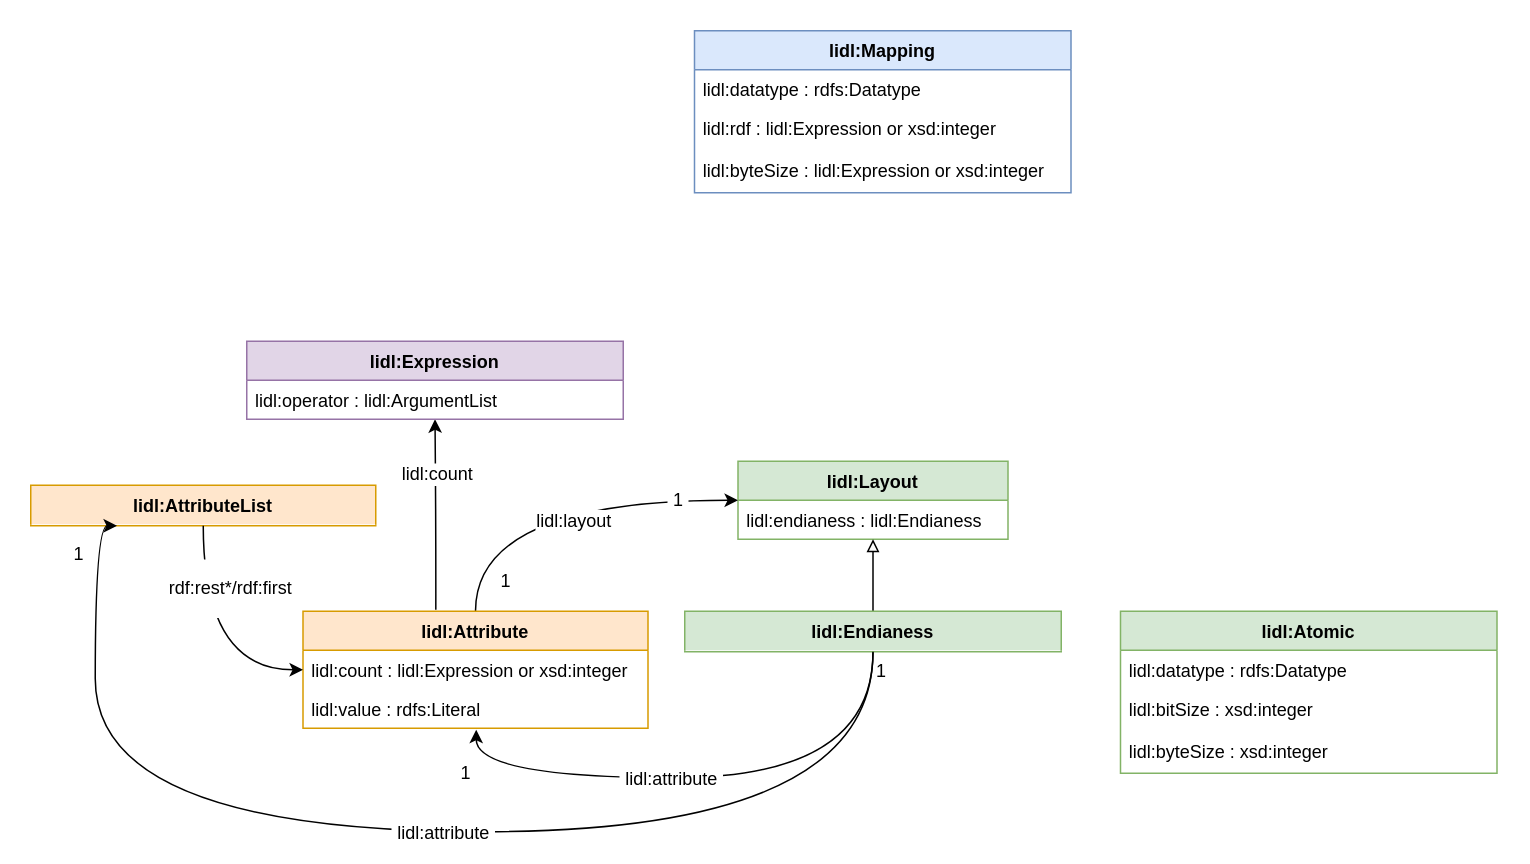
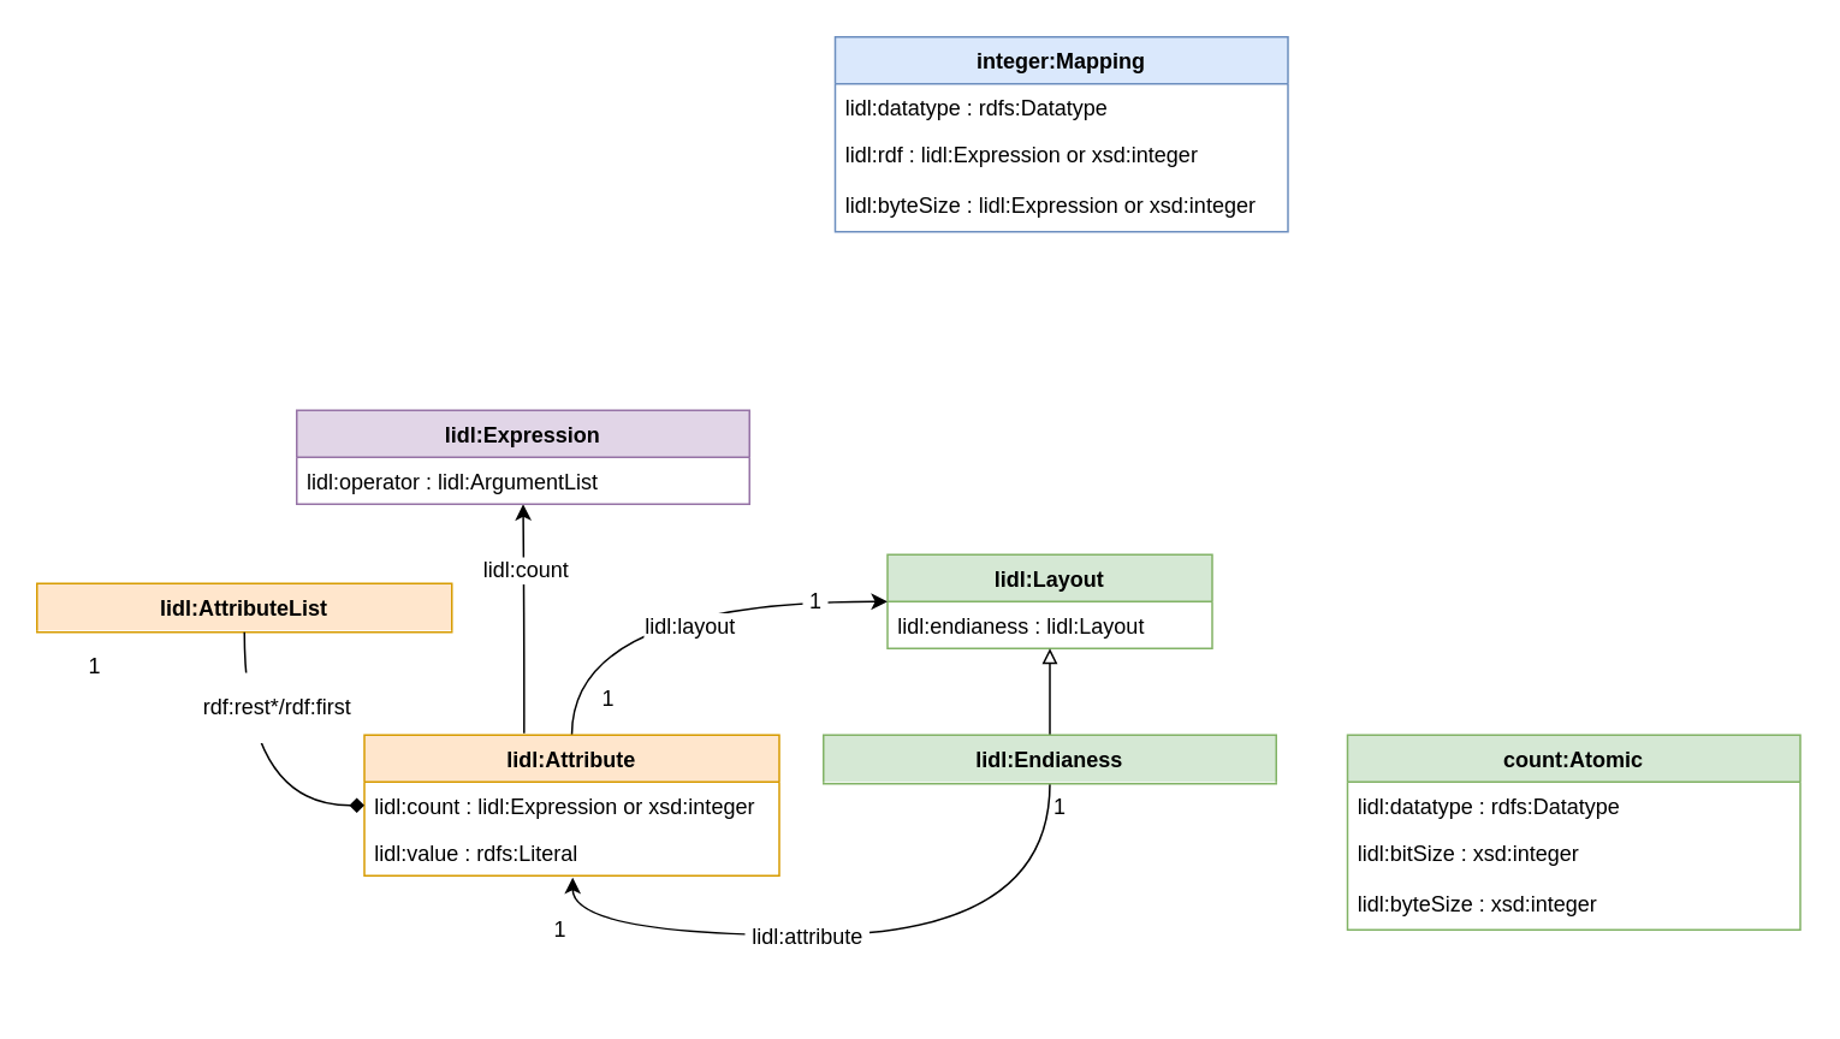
- <mxCell id="23" value="lidl:Mapping" style="swimlane;fontStyle=1;childLayout=stackLayout;horizontal=1;startSize=26;fillColor=#dae8fc;horizontalStack=0;resizeParent=1;resizeParentMax=0;resizeLast=0;collapsible=0;marginBottom=0;rounded=0;shadow=0;comic=0;glass=0;strokeColor=#6c8ebf;" parent="1" vertex="1"><mxGeometry x="462.5" y="20" width="251" height="108" as="geometry"><mxRectangle x="150" y="350" width="90" height="26" as="alternateBounds" /></mxGeometry></mxCell>
+ <mxCell id="23" value="integer:Mapping" style="swimlane;fontStyle=1;childLayout=stackLayout;horizontal=1;startSize=26;fillColor=#dae8fc;horizontalStack=0;resizeParent=1;resizeParentMax=0;resizeLast=0;collapsible=0;marginBottom=0;rounded=0;shadow=0;comic=0;glass=0;strokeColor=#6c8ebf;" parent="1" vertex="1"><mxGeometry x="462.5" y="20" width="251" height="108" as="geometry"><mxRectangle x="150" y="350" width="90" height="26" as="alternateBounds" /></mxGeometry></mxCell>
- <mxCell id="3" value="lidl:endianess : lidl:Endianess" style="text;strokeColor=none;fillColor=none;align=left;verticalAlign=top;spacingLeft=4;spacingRight=4;overflow=hidden;rotatable=0;points=[[0,0.5],[1,0.5]];portConstraint=eastwest;rounded=1;" parent="2" vertex="1"><mxGeometry y="26" width="180" height="26" as="geometry" /></mxCell>
+ <mxCell id="3" value="lidl:endianess : lidl:Layout" style="text;strokeColor=none;fillColor=none;align=left;verticalAlign=top;spacingLeft=4;spacingRight=4;overflow=hidden;rotatable=0;points=[[0,0.5],[1,0.5]];portConstraint=eastwest;rounded=1;" parent="2" vertex="1"><mxGeometry y="26" width="180" height="26" as="geometry" /></mxCell>
- <mxCell id="5" value="lidl:Atomic" style="swimlane;fontStyle=1;childLayout=stackLayout;horizontal=1;startSize=26;fillColor=#d5e8d4;horizontalStack=0;resizeParent=1;resizeParentMax=0;resizeLast=0;collapsible=0;marginBottom=0;rounded=0;shadow=0;comic=0;glass=0;strokeColor=#82b366;" parent="1" vertex="1"><mxGeometry x="746.5" y="407" width="251" height="108" as="geometry"><mxRectangle x="150" y="350" width="90" height="26" as="alternateBounds" /></mxGeometry></mxCell>
+ <mxCell id="5" value="count:Atomic" style="swimlane;fontStyle=1;childLayout=stackLayout;horizontal=1;startSize=26;fillColor=#d5e8d4;horizontalStack=0;resizeParent=1;resizeParentMax=0;resizeLast=0;collapsible=0;marginBottom=0;rounded=0;shadow=0;comic=0;glass=0;strokeColor=#82b366;" parent="1" vertex="1"><mxGeometry x="746.5" y="407" width="251" height="108" as="geometry"><mxRectangle x="150" y="350" width="90" height="26" as="alternateBounds" /></mxGeometry></mxCell>
- <mxCell id="29" style="edgeStyle=orthogonalEdgeStyle;curved=1;rounded=0;orthogonalLoop=1;jettySize=auto;html=1;exitX=0.5;exitY=1;exitDx=0;exitDy=0;entryX=0;entryY=0.5;entryDx=0;entryDy=0;startArrow=none;startFill=0;endArrow=classic;endFill=1;strokeWidth=1;" parent="1" source="28" target="14" edge="1"><mxGeometry relative="1" as="geometry"><mxPoint x="59" y="446" as="sourcePoint" /></mxGeometry></mxCell>
+ <mxCell id="29" style="edgeStyle=orthogonalEdgeStyle;curved=1;rounded=0;orthogonalLoop=1;jettySize=auto;html=1;exitX=0.5;exitY=1;exitDx=0;exitDy=0;entryX=0;entryY=0.5;entryDx=0;entryDy=0;startArrow=none;startFill=0;endArrow=diamond;endFill=1;strokeWidth=1;" parent="1" source="28" target="14" edge="1"><mxGeometry relative="1" as="geometry"><mxPoint x="59" y="446" as="sourcePoint" /></mxGeometry></mxCell>
- <mxCell id="31" style="edgeStyle=orthogonalEdgeStyle;curved=1;rounded=0;orthogonalLoop=1;jettySize=auto;html=1;exitX=0.5;exitY=1;exitDx=0;exitDy=0;endArrow=classic;endFill=1;entryX=0.25;entryY=1;entryDx=0;entryDy=0;" parent="1" source="27" target="28" edge="1"><mxGeometry relative="1" as="geometry"><mxPoint x="581" y="458" as="sourcePoint" /><mxPoint x="120" y="350" as="targetPoint" /><Array as="points"><mxPoint x="582" y="554" /><mxPoint x="63" y="554" /></Array></mxGeometry></mxCell>
- <mxCell id="32" value="&lt;span&gt;&amp;nbsp;lidl:attribute&amp;nbsp;&lt;/span&gt;" style="text;html=1;resizable=0;points=[];align=center;verticalAlign=middle;labelBackgroundColor=#ffffff;" parent="31" vertex="1" connectable="0"><mxGeometry x="0.284" y="-10" relative="1" as="geometry"><mxPoint x="143" y="10" as="offset" /></mxGeometry></mxCell>
